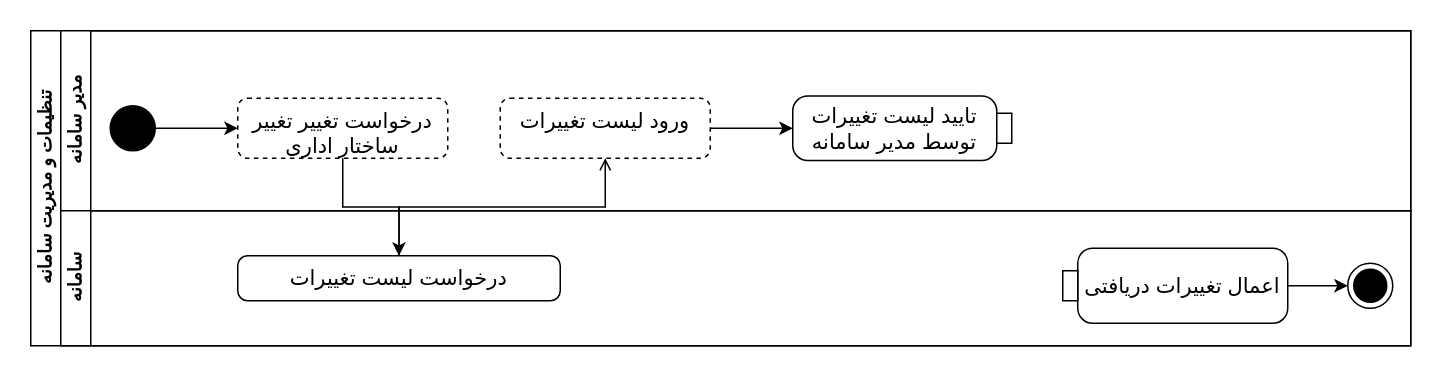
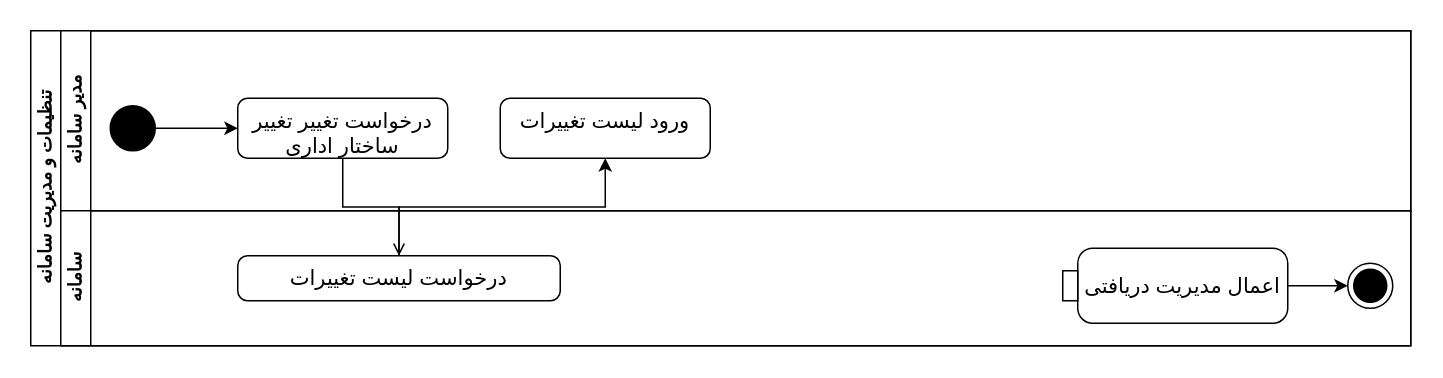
- <mxCell id="6" value="&lt;font style=&quot;font-size: 14px;&quot;&gt;درخواست تغییر تغییر ساختار اداری&lt;/font&gt;" style="html=1;align=center;verticalAlign=top;rounded=1;absoluteArcSize=1;arcSize=13;dashed=1;whiteSpace=wrap;" vertex="1" parent="3"><mxGeometry x="118" y="45" width="140" height="40" as="geometry" /></mxCell>
+ <mxCell id="6" value="&lt;font style=&quot;font-size: 14px;&quot;&gt;درخواست تغییر تغییر ساختار اداری&lt;/font&gt;" style="html=1;align=center;verticalAlign=top;rounded=1;absoluteArcSize=1;arcSize=13;dashed=0;whiteSpace=wrap;" vertex="1" parent="3"><mxGeometry x="118" y="45" width="140" height="40" as="geometry" /></mxCell>
- <mxCell id="8" value="&lt;font style=&quot;font-size: 14px;&quot;&gt;ورود لیست تغییرات&lt;/font&gt;" style="html=1;align=center;verticalAlign=top;rounded=1;absoluteArcSize=1;arcSize=13;dashed=1;whiteSpace=wrap;" vertex="1" parent="3"><mxGeometry x="293" y="45" width="140" height="40" as="geometry" /></mxCell>
+ <mxCell id="8" value="&lt;font style=&quot;font-size: 14px;&quot;&gt;ورود لیست تغییرات&lt;/font&gt;" style="html=1;align=center;verticalAlign=top;rounded=1;absoluteArcSize=1;arcSize=13;dashed=0;whiteSpace=wrap;" vertex="1" parent="3"><mxGeometry x="293" y="45" width="140" height="40" as="geometry" /></mxCell>
- <mxCell id="7" style="edgeStyle=orthogonalEdgeStyle;rounded=0;orthogonalLoop=1;jettySize=auto;html=1;" edge="1" parent="3" source="8" target="9"><mxGeometry relative="1" as="geometry" /></mxCell>
- <mxCell id="9" value="&lt;font style=&quot;font-size: 14px;&quot;&gt;تایید لیست تغییرات توسط مدیر سامانه&lt;/font&gt;" style="shape=mxgraph.uml25.action;html=1;align=center;verticalAlign=middle;absoluteArcSize=1;arcSize=10;dashed=0;spacingRight=10;whiteSpace=wrap;" vertex="1" parent="3"><mxGeometry x="488" y="43.5" width="146" height="43" as="geometry" /></mxCell>
- <mxCell id="15" style="edgeStyle=orthogonalEdgeStyle;rounded=0;orthogonalLoop=1;jettySize=auto;html=1;" edge="1" parent="2" source="6" target="12"><mxGeometry relative="1" as="geometry" /></mxCell>
+ <mxCell id="15" style="edgeStyle=orthogonalEdgeStyle;rounded=0;orthogonalLoop=1;jettySize=auto;html=1;endArrow=open;" edge="1" parent="2" source="6" target="12"><mxGeometry relative="1" as="geometry" /></mxCell>
- <mxCell id="16" style="edgeStyle=orthogonalEdgeStyle;rounded=0;orthogonalLoop=1;jettySize=auto;html=1;endArrow=open;" edge="1" parent="2" source="12" target="8"><mxGeometry relative="1" as="geometry"><mxPoint x="393" y="90" as="targetPoint" /></mxGeometry></mxCell>
+ <mxCell id="16" style="edgeStyle=orthogonalEdgeStyle;rounded=0;orthogonalLoop=1;jettySize=auto;html=1;" edge="1" parent="2" source="12" target="8"><mxGeometry relative="1" as="geometry"><mxPoint x="393" y="90" as="targetPoint" /></mxGeometry></mxCell>
- <mxCell id="14" value="&lt;font style=&quot;font-size: 14px;&quot;&gt;اعمال تغییرات دریافتی&lt;/font&gt;" style="shape=mxgraph.uml25.action;html=1;align=center;verticalAlign=middle;absoluteArcSize=1;arcSize=10;dashed=0;spacingLeft=10;flipH=1;whiteSpace=wrap;" vertex="1" parent="10"><mxGeometry x="668" y="25" width="150" height="50" as="geometry" /></mxCell>
+ <mxCell id="14" value="&lt;font style=&quot;font-size: 14px;&quot;&gt;اعمال مدیریت دریافتی&lt;/font&gt;" style="shape=mxgraph.uml25.action;html=1;align=center;verticalAlign=middle;absoluteArcSize=1;arcSize=10;dashed=0;spacingLeft=10;flipH=1;whiteSpace=wrap;" vertex="1" parent="10"><mxGeometry x="668" y="25" width="150" height="50" as="geometry" /></mxCell>
